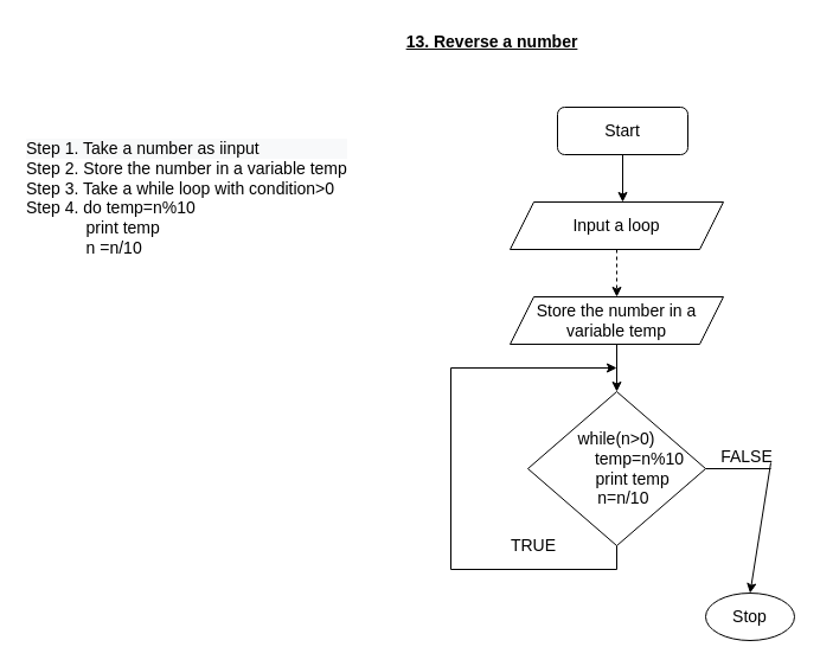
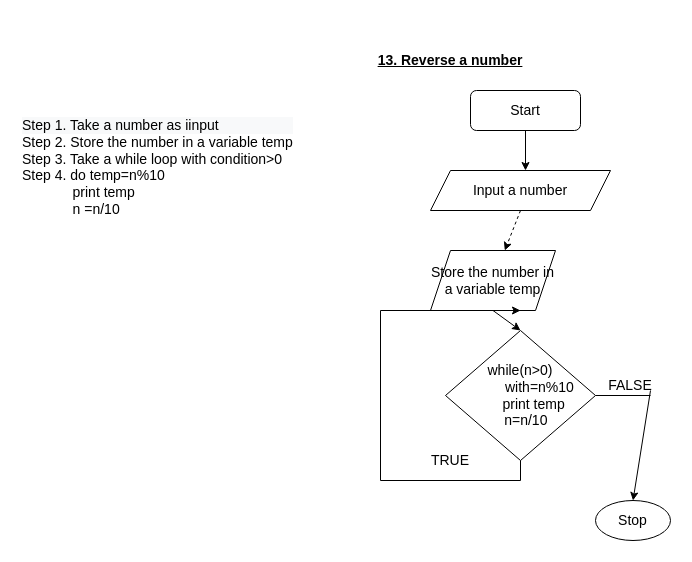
- <mxCell id="19" value="&lt;font style=&quot;font-size: 14px&quot;&gt;&lt;b&gt;&lt;u&gt;13. Reverse a number&lt;/u&gt;&lt;/b&gt;&lt;/font&gt;" style="text;html=1;strokeColor=none;fillColor=none;align=center;verticalAlign=middle;whiteSpace=wrap;rounded=0;" vertex="1" parent="1"><mxGeometry x="240" y="20" width="350" height="30" as="geometry" /></mxCell>
+ <mxCell id="19" value="&lt;font style=&quot;font-size: 14px&quot;&gt;&lt;b&gt;&lt;u&gt;13. Reverse a number&lt;/u&gt;&lt;/b&gt;&lt;/font&gt;" style="text;html=1;strokeColor=none;fillColor=none;align=center;verticalAlign=middle;whiteSpace=wrap;rounded=0;" vertex="1" parent="1"><mxGeometry x="275" y="45" width="350" height="30" as="geometry" /></mxCell>
- <mxCell id="4" value="&lt;font style=&quot;font-size: 14px&quot;&gt;Input a loop&lt;/font&gt;" style="shape=parallelogram;perimeter=parallelogramPerimeter;whiteSpace=wrap;html=1;fixedSize=1;" vertex="1" parent="1"><mxGeometry x="430" y="170" width="180" height="40" as="geometry" /></mxCell>
+ <mxCell id="4" value="&lt;font style=&quot;font-size: 14px&quot;&gt;Input a number&lt;/font&gt;" style="shape=parallelogram;perimeter=parallelogramPerimeter;whiteSpace=wrap;html=1;fixedSize=1;" vertex="1" parent="1"><mxGeometry x="430" y="170" width="180" height="40" as="geometry" /></mxCell>
- <mxCell id="6" value="&lt;font style=&quot;font-size: 14px&quot;&gt;Store the number in a variable temp&lt;/font&gt;" style="shape=parallelogram;perimeter=parallelogramPerimeter;whiteSpace=wrap;html=1;fixedSize=1;" vertex="1" parent="1"><mxGeometry x="430" y="250" width="180" height="40" as="geometry" /></mxCell>
+ <mxCell id="6" value="&lt;font style=&quot;font-size: 14px&quot;&gt;Store the number in a variable temp&lt;/font&gt;" style="shape=parallelogram;perimeter=parallelogramPerimeter;whiteSpace=wrap;html=1;fixedSize=1;" vertex="1" parent="1"><mxGeometry x="430" y="250" width="125" height="60" as="geometry" /></mxCell>
- <mxCell id="9" value="&lt;span style=&quot;font-size: 14px&quot;&gt;while(n&amp;gt;0)&lt;/span&gt;&lt;br style=&quot;font-size: 14px&quot;&gt;&lt;span style=&quot;font-size: 14px&quot;&gt;&amp;nbsp; &amp;nbsp; &amp;nbsp; &amp;nbsp; &amp;nbsp; temp=n%10&lt;/span&gt;&lt;br style=&quot;font-size: 14px&quot;&gt;&lt;span style=&quot;font-size: 14px&quot;&gt;&amp;nbsp; &amp;nbsp; &amp;nbsp; &amp;nbsp;print temp&lt;/span&gt;&lt;br style=&quot;font-size: 14px&quot;&gt;&lt;span style=&quot;font-size: 14px&quot;&gt;&amp;nbsp; &amp;nbsp;n=n/10&lt;/span&gt;" style="rhombus;whiteSpace=wrap;html=1;align=center;" vertex="1" parent="1"><mxGeometry x="445" y="330" width="150" height="130" as="geometry" /></mxCell>
+ <mxCell id="9" value="&lt;span style=&quot;font-size: 14px&quot;&gt;while(n&amp;gt;0)&lt;/span&gt;&lt;br style=&quot;font-size: 14px&quot;&gt;&lt;span style=&quot;font-size: 14px&quot;&gt;&amp;nbsp; &amp;nbsp; &amp;nbsp; &amp;nbsp; &amp;nbsp; with=n%10&lt;/span&gt;&lt;br style=&quot;font-size: 14px&quot;&gt;&lt;span style=&quot;font-size: 14px&quot;&gt;&amp;nbsp; &amp;nbsp; &amp;nbsp; &amp;nbsp;print temp&lt;/span&gt;&lt;br style=&quot;font-size: 14px&quot;&gt;&lt;span style=&quot;font-size: 14px&quot;&gt;&amp;nbsp; &amp;nbsp;n=n/10&lt;/span&gt;" style="rhombus;whiteSpace=wrap;html=1;align=center;" vertex="1" parent="1"><mxGeometry x="445" y="330" width="150" height="130" as="geometry" /></mxCell>
